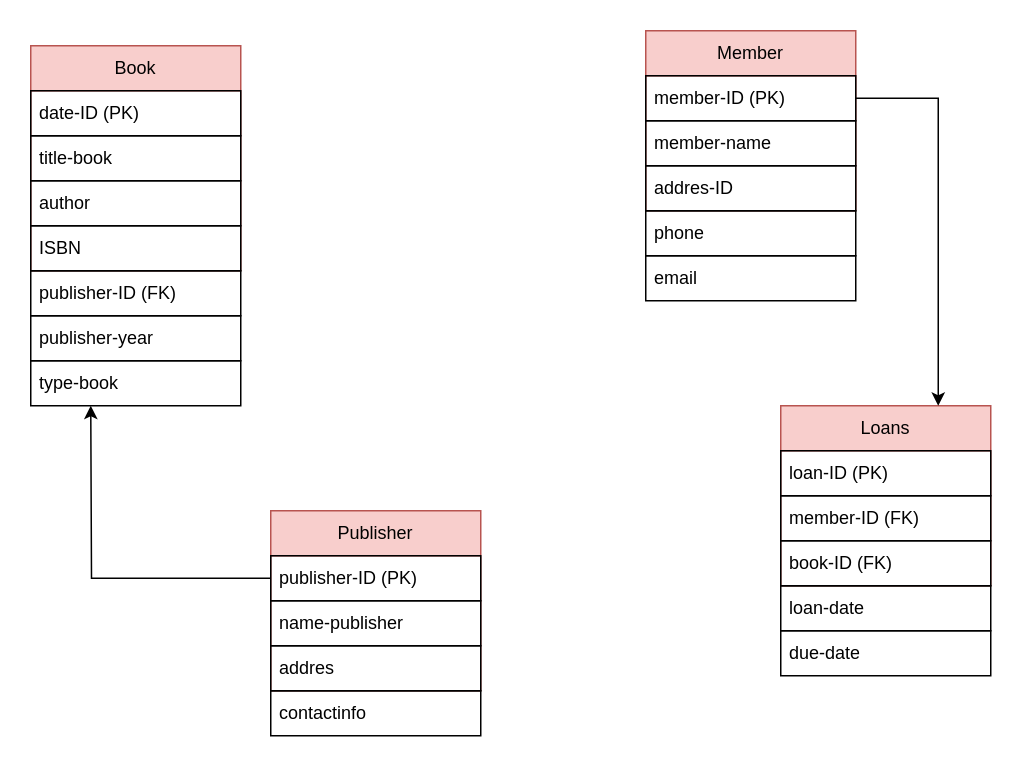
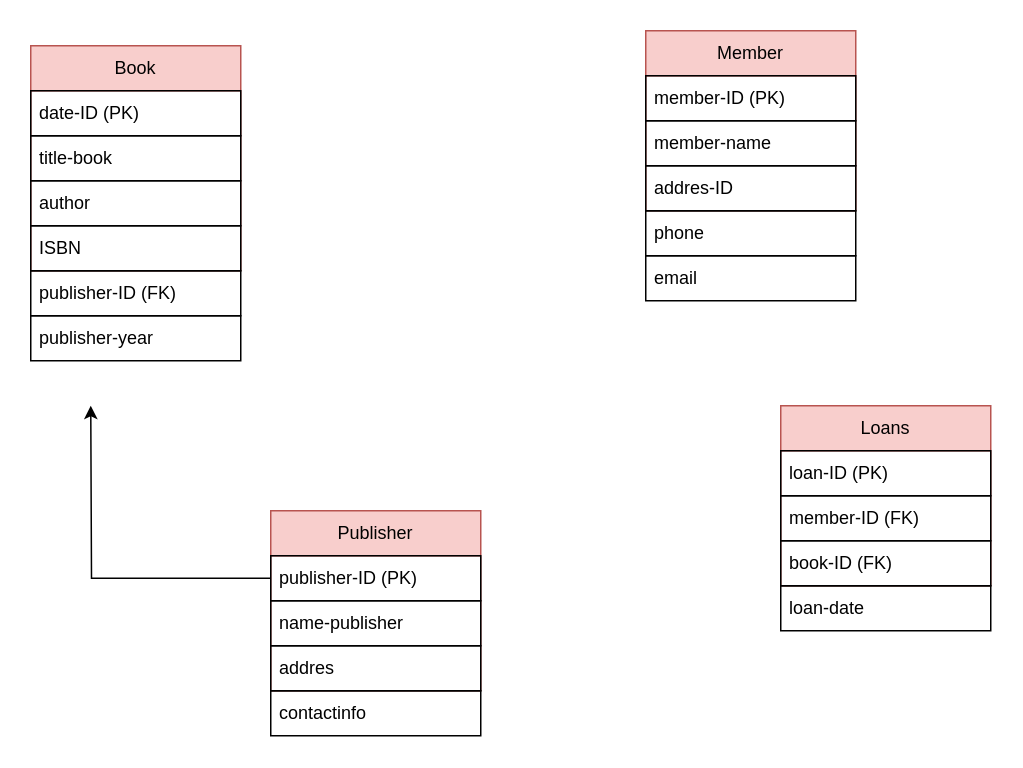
- <mxCell id="28" style="edgeStyle=orthogonalEdgeStyle;rounded=0;orthogonalLoop=1;jettySize=auto;html=1;exitX=1;exitY=0.5;exitDx=0;exitDy=0;entryX=0.75;entryY=0;entryDx=0;entryDy=0;" edge="1" parent="1" source="10" target="15"><mxGeometry relative="1" as="geometry" /></mxCell>
- <mxCell id="8" value="type-book" style="text;strokeColor=default;fillColor=none;align=left;verticalAlign=middle;spacingLeft=4;spacingRight=4;overflow=hidden;points=[[0,0.5],[1,0.5]];portConstraint=eastwest;rotatable=0;whiteSpace=wrap;html=1;" vertex="1" parent="1"><mxGeometry x="20" y="240" width="140" height="30" as="geometry" /></mxCell>
- <mxCell id="20" value="due-date" style="text;strokeColor=default;fillColor=none;align=left;verticalAlign=middle;spacingLeft=4;spacingRight=4;overflow=hidden;points=[[0,0.5],[1,0.5]];portConstraint=eastwest;rotatable=0;whiteSpace=wrap;html=1;" vertex="1" parent="1"><mxGeometry x="520" y="420" width="140" height="30" as="geometry" /></mxCell>
